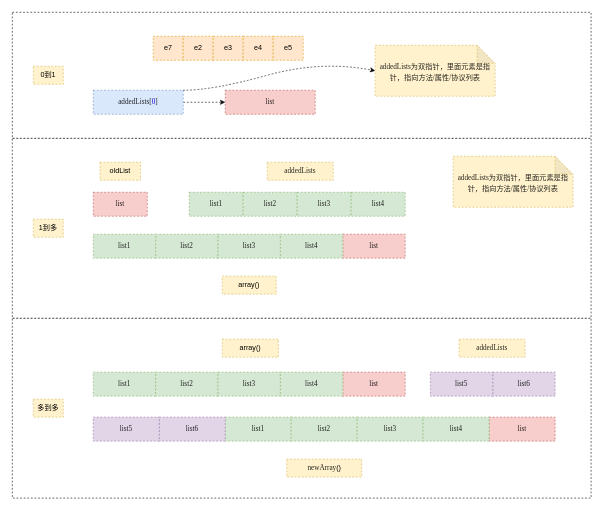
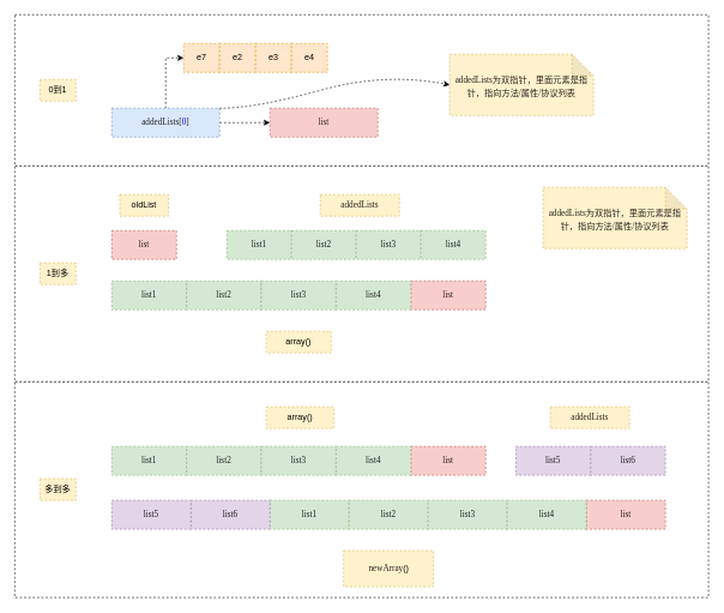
+ <mxCell id="5" style="edgeStyle=orthogonalEdgeStyle;rounded=0;orthogonalLoop=1;jettySize=auto;html=1;exitX=0.5;exitY=0;exitDx=0;exitDy=0;entryX=0;entryY=0.5;entryDx=0;entryDy=0;dashed=1;" edge="1" parent="1" source="7" target="24"><mxGeometry relative="1" as="geometry" /></mxCell>
- <mxCell id="28" value="e5" style="rounded=0;whiteSpace=wrap;html=1;fillColor=#ffe6cc;strokeColor=#d79b00;dashed=1;" vertex="1" parent="23"><mxGeometry x="200" width="50" height="40" as="geometry" /></mxCell>
- <mxCell id="38" value="&lt;span style=&quot;color: rgba(0, 0, 0, 0.85); font-family: menlo;&quot;&gt;newArray&lt;/span&gt;()" style="text;html=1;strokeColor=#d6b656;fillColor=#fff2cc;align=center;verticalAlign=middle;whiteSpace=wrap;rounded=0;dashed=1;labelBackgroundColor=none;" vertex="1" parent="1"><mxGeometry x="477.5" y="765" width="125" height="30" as="geometry" /></mxCell>
+ <mxCell id="38" value="&lt;span style=&quot;color: rgba(0, 0, 0, 0.85); font-family: menlo;&quot;&gt;newArray&lt;/span&gt;()" style="text;html=1;strokeColor=#d6b656;fillColor=#fff2cc;align=center;verticalAlign=middle;whiteSpace=wrap;rounded=0;dashed=1;labelBackgroundColor=none;" vertex="1" parent="1"><mxGeometry x="477.5" y="765" width="125" height="50" as="geometry" /></mxCell>
